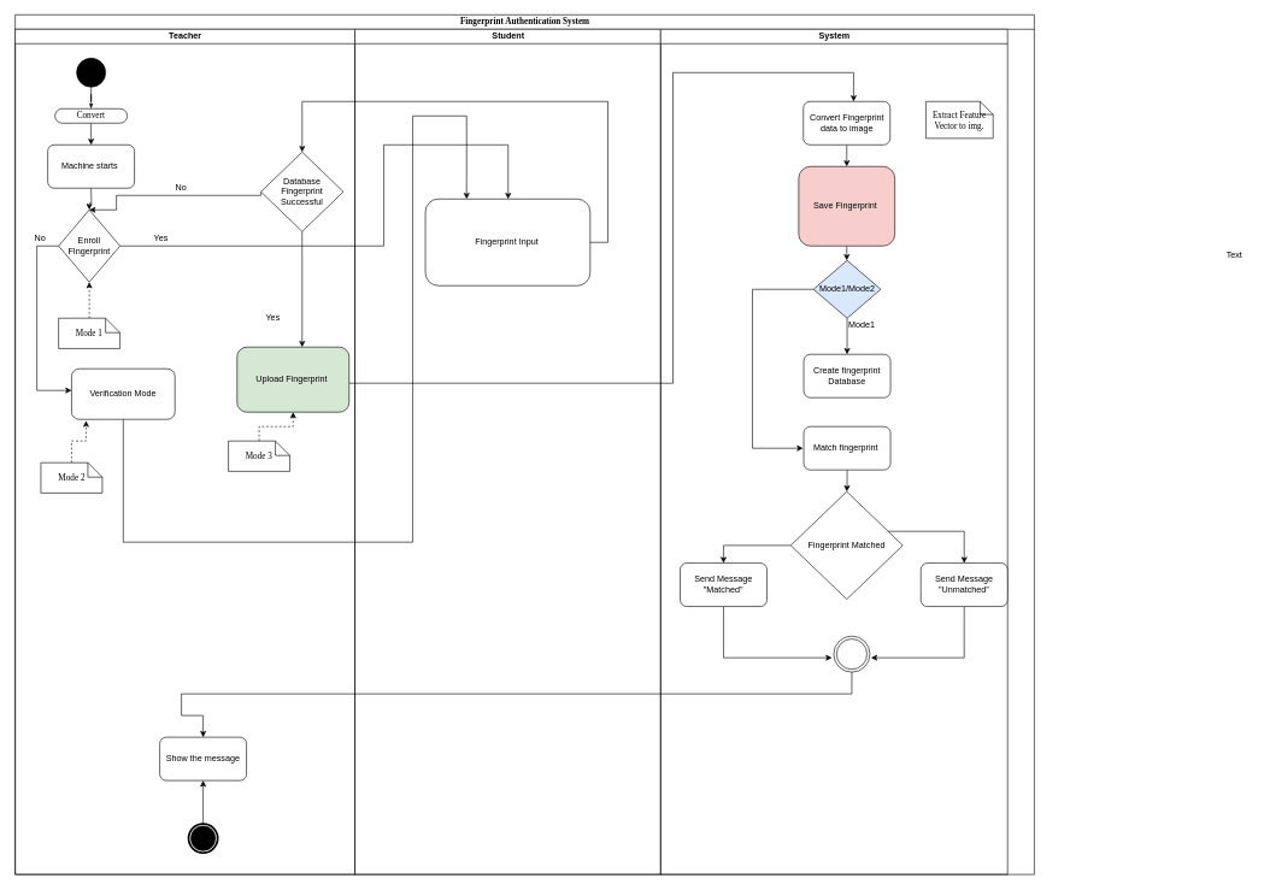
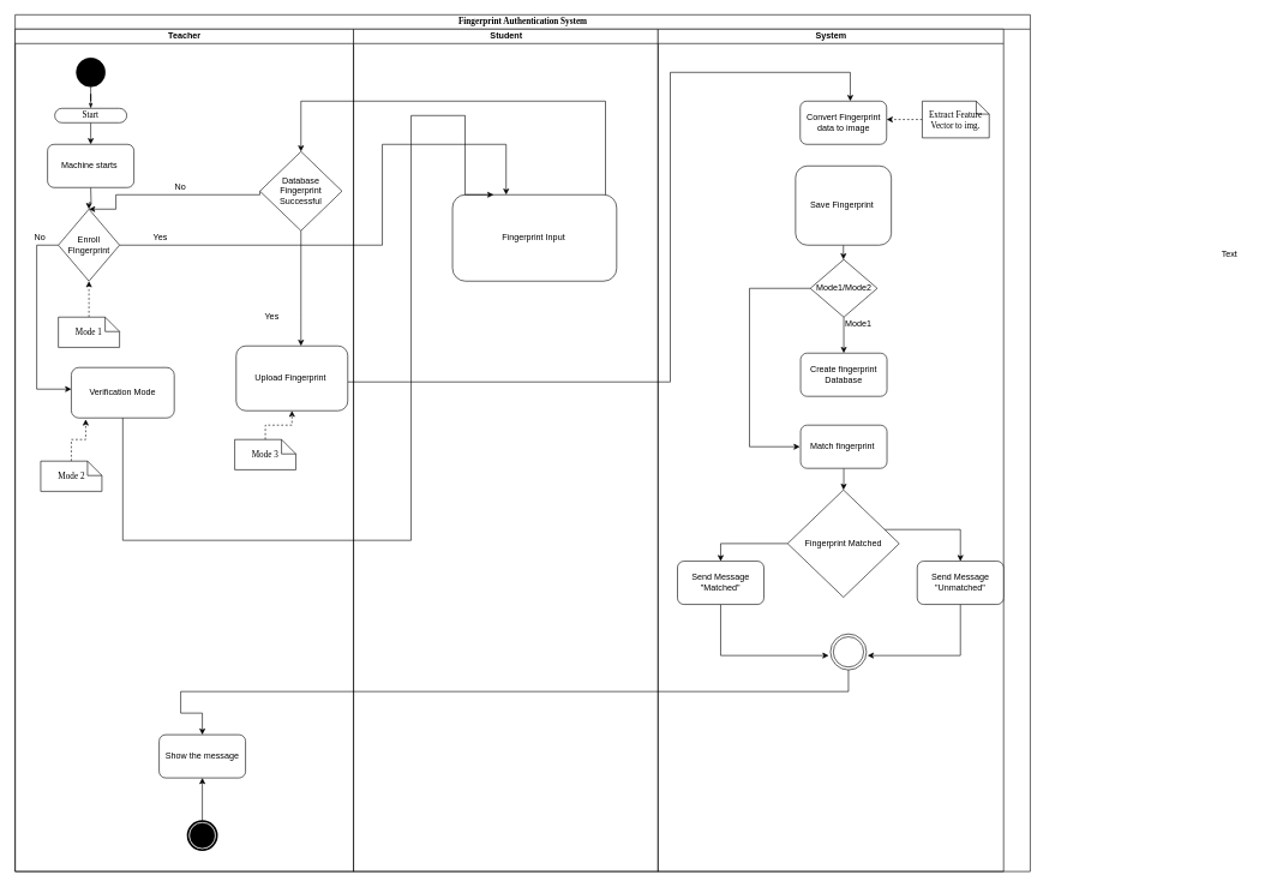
- <mxCell id="10" value="Convert" style="rounded=1;whiteSpace=wrap;html=1;shadow=0;comic=0;labelBackgroundColor=none;strokeColor=#000000;strokeWidth=1;fillColor=#ffffff;fontFamily=Verdana;fontSize=12;fontColor=#000000;align=center;arcSize=50;" parent="5" vertex="1"><mxGeometry x="55" y="110" width="100" height="20" as="geometry" /></mxCell>
+ <mxCell id="10" value="Start" style="rounded=1;whiteSpace=wrap;html=1;shadow=0;comic=0;labelBackgroundColor=none;strokeColor=#000000;strokeWidth=1;fillColor=#ffffff;fontFamily=Verdana;fontSize=12;fontColor=#000000;align=center;arcSize=50;" parent="5" vertex="1"><mxGeometry x="55" y="110" width="100" height="20" as="geometry" /></mxCell>
+ <mxCell id="42" value="" style="edgeStyle=orthogonalEdgeStyle;rounded=0;orthogonalLoop=1;jettySize=auto;html=1;dashed=1;" edge="1" parent="36" source="43" target="38"><mxGeometry relative="1" as="geometry"><Array as="points"><mxPoint x="327" y="126" /><mxPoint x="327" y="126" /></Array></mxGeometry></mxCell>
- <mxCell id="37" value="" style="edgeStyle=orthogonalEdgeStyle;rounded=0;orthogonalLoop=1;jettySize=auto;html=1;" edge="1" parent="36" source="38" target="40"><mxGeometry relative="1" as="geometry"><Array as="points"><mxPoint x="258" y="210" /><mxPoint x="258" y="210" /></Array></mxGeometry></mxCell>
- <mxCell id="40" value="Save Fingerprint&amp;nbsp;" style="rounded=1;whiteSpace=wrap;html=1;fillColor=#f8cecc;" vertex="1" parent="36"><mxGeometry x="191" y="190" width="133" height="110" as="geometry" /></mxCell>
+ <mxCell id="40" value="Save Fingerprint&amp;nbsp;" style="rounded=1;whiteSpace=wrap;html=1;" vertex="1" parent="36"><mxGeometry x="191" y="190" width="133" height="110" as="geometry" /></mxCell>
- <mxCell id="33" value="Fingerprint Input&amp;nbsp;" style="rounded=1;whiteSpace=wrap;html=1;direction=west;" vertex="1" parent="32"><mxGeometry x="97.5" y="235" width="228" height="120" as="geometry" /></mxCell>
+ <mxCell id="33" value="Fingerprint Input&amp;nbsp;" style="rounded=1;whiteSpace=wrap;html=1;direction=west;" vertex="1" parent="32"><mxGeometry x="137.5" y="230" width="228" height="120" as="geometry" /></mxCell>
- <mxCell id="56" value="Mode1/Mode2" style="rhombus;whiteSpace=wrap;html=1;fillColor=#dae8fc;" vertex="1" parent="36"><mxGeometry x="211.5" y="320" width="93" height="80" as="geometry" /></mxCell>
+ <mxCell id="56" value="Mode1/Mode2" style="rhombus;whiteSpace=wrap;html=1;" vertex="1" parent="36"><mxGeometry x="211.5" y="320" width="93" height="80" as="geometry" /></mxCell>
- <mxCell id="24" value="Upload Fingerprint&amp;nbsp;" style="rounded=1;whiteSpace=wrap;html=1;fillColor=#d5e8d4;" vertex="1" parent="5"><mxGeometry x="307" y="440" width="155" height="90" as="geometry" /></mxCell>
+ <mxCell id="24" value="Upload Fingerprint&amp;nbsp;" style="rounded=1;whiteSpace=wrap;html=1;" vertex="1" parent="5"><mxGeometry x="307" y="440" width="155" height="90" as="geometry" /></mxCell>
- <mxCell id="27" value="Mode 3" style="shape=note;whiteSpace=wrap;html=1;rounded=0;shadow=0;comic=0;labelBackgroundColor=none;strokeColor=#000000;strokeWidth=1;fillColor=#ffffff;fontFamily=Verdana;fontSize=12;fontColor=#000000;align=center;size=20;direction=east;" vertex="1" parent="5"><mxGeometry x="295" y="570" width="85" height="42" as="geometry" /></mxCell>
+ <mxCell id="27" value="Mode 3" style="shape=note;whiteSpace=wrap;html=1;rounded=0;shadow=0;comic=0;labelBackgroundColor=none;strokeColor=#000000;strokeWidth=1;fillColor=#ffffff;fontFamily=Verdana;fontSize=12;fontColor=#000000;align=center;size=20;direction=east;" vertex="1" parent="5"><mxGeometry x="305" y="570" width="85" height="42" as="geometry" /></mxCell>
